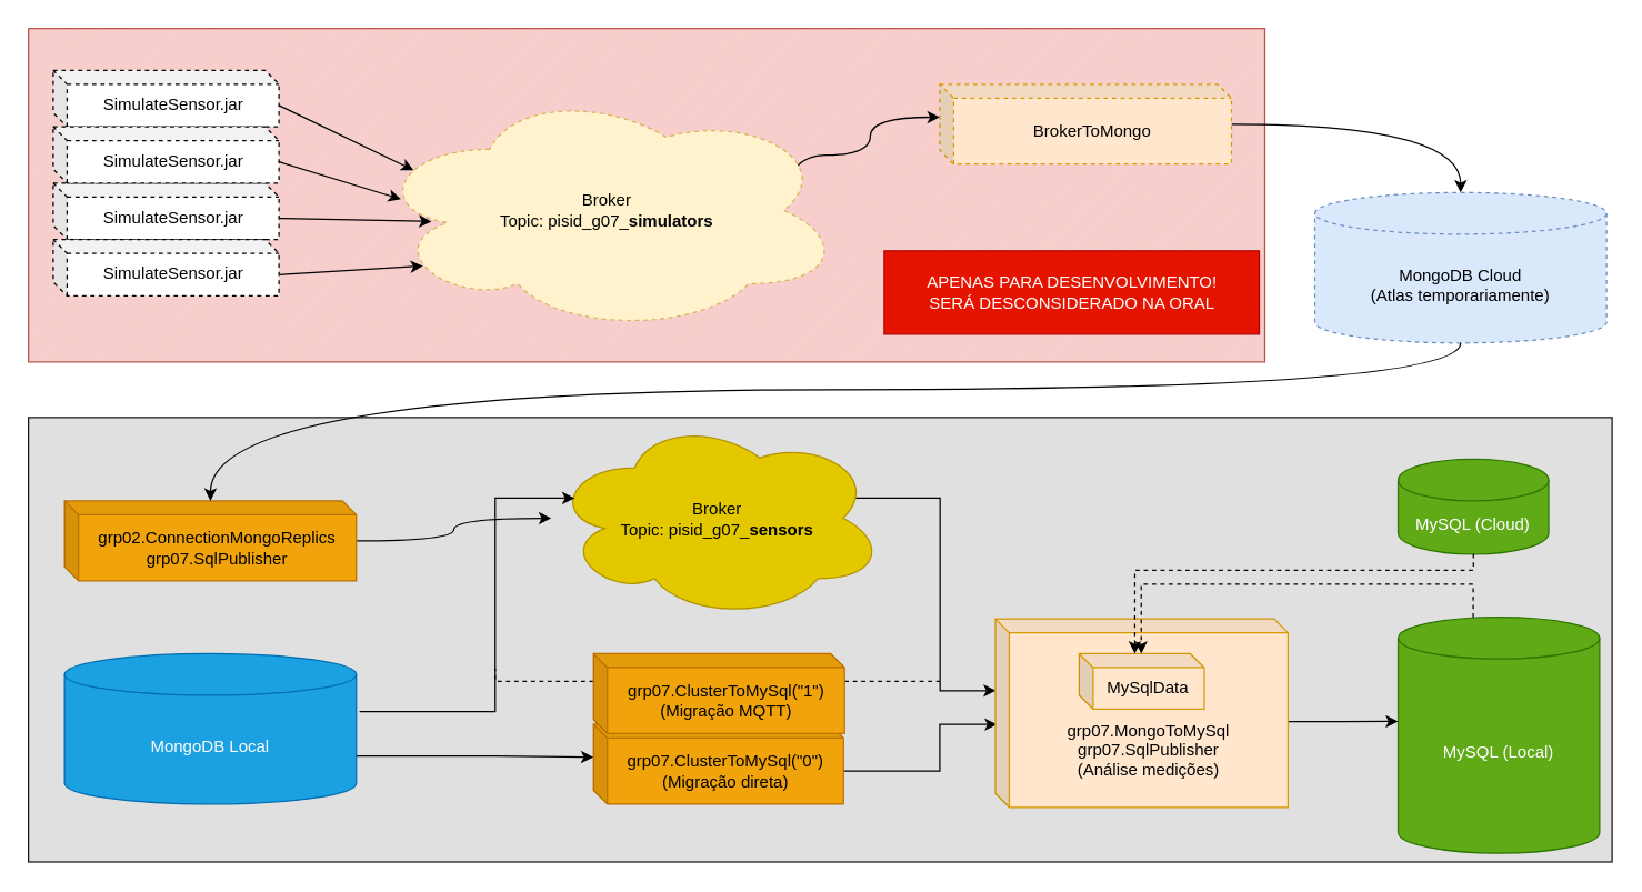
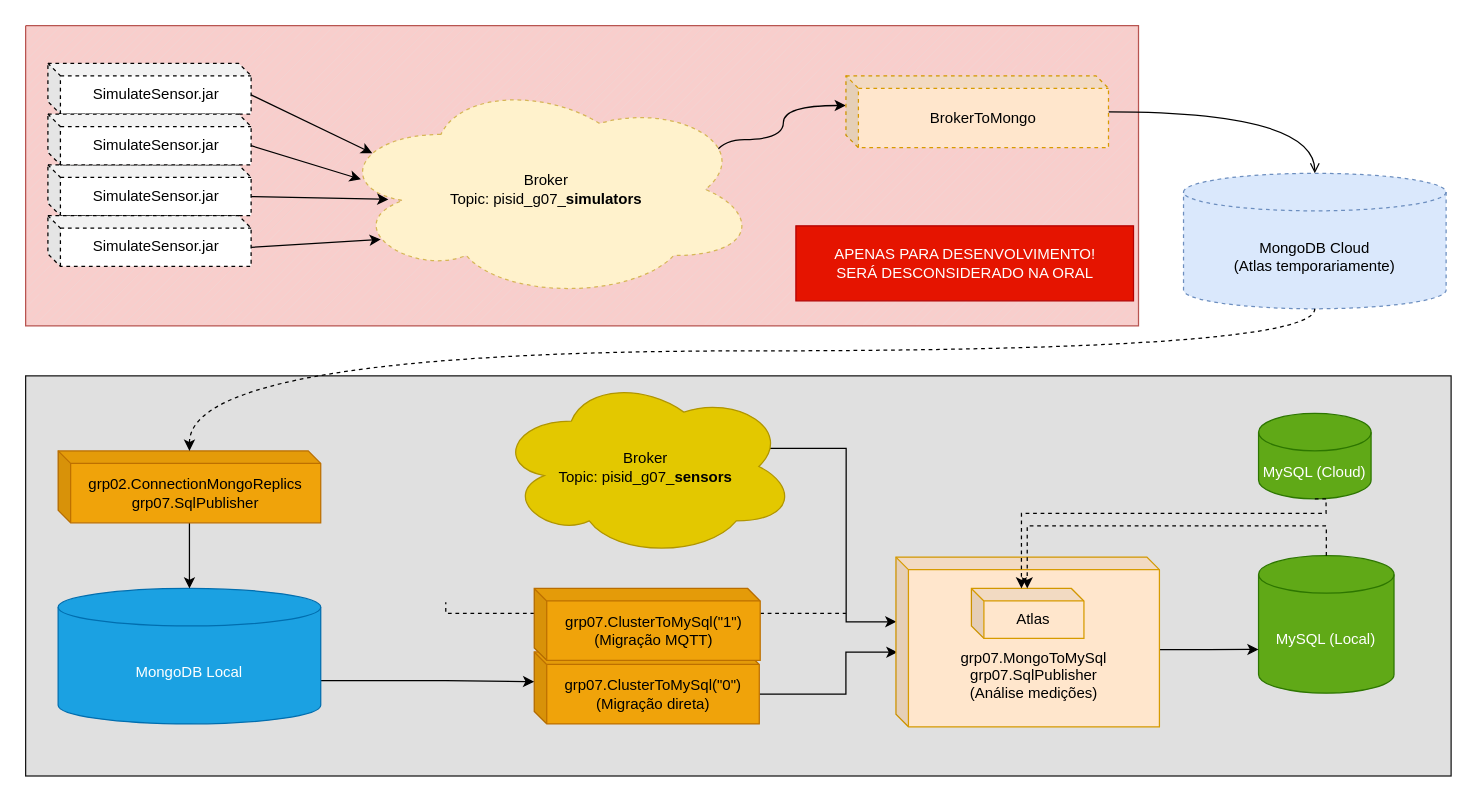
- <mxCell id="30" style="edgeStyle=orthogonalEdgeStyle;rounded=0;orthogonalLoop=1;jettySize=auto;html=1;curved=1;entryX=0.5;entryY=0;entryDx=0;entryDy=0;entryPerimeter=0;" parent="1" source="31" target="32" edge="1"><mxGeometry relative="1" as="geometry" /></mxCell>
+ <mxCell id="30" style="edgeStyle=orthogonalEdgeStyle;rounded=0;orthogonalLoop=1;jettySize=auto;html=1;curved=1;entryX=0.5;entryY=0;entryDx=0;entryDy=0;entryPerimeter=0;endArrow=open;" parent="1" source="31" target="32" edge="1"><mxGeometry relative="1" as="geometry" /></mxCell>
- <mxCell id="36" value="" style="edgeStyle=orthogonalEdgeStyle;curved=1;rounded=0;orthogonalLoop=1;jettySize=auto;html=1;exitX=0.5;exitY=1;exitDx=0;exitDy=0;exitPerimeter=0;" parent="1" source="32" target="35" edge="1"><mxGeometry as="geometry"><mxPoint x="267.053" y="532.512" as="targetPoint" /><Array as="points"><mxPoint x="1051" y="280" /><mxPoint x="151" y="280" /></Array></mxGeometry></mxCell>
+ <mxCell id="36" value="" style="edgeStyle=orthogonalEdgeStyle;curved=1;rounded=0;orthogonalLoop=1;jettySize=auto;html=1;exitX=0.5;exitY=1;exitDx=0;exitDy=0;exitPerimeter=0;dashed=1;" parent="1" source="32" target="35" edge="1"><mxGeometry as="geometry"><mxPoint x="267.053" y="532.512" as="targetPoint" /><Array as="points"><mxPoint x="1051" y="280" /><mxPoint x="151" y="280" /></Array></mxGeometry></mxCell>
- <mxCell id="23" value="MySQL (Cloud)" style="shape=cylinder3;whiteSpace=wrap;html=1;boundedLbl=1;backgroundOutline=1;size=15;fillColor=#60a917;strokeColor=#2D7600;fontColor=#ffffff;" parent="1" vertex="1"><mxGeometry x="1006" y="330" width="108.33" height="68.33" as="geometry" /></mxCell>
+ <mxCell id="23" value="MySQL (Cloud)" style="shape=cylinder3;whiteSpace=wrap;html=1;boundedLbl=1;backgroundOutline=1;size=15;fillColor=#60a917;strokeColor=#2D7600;fontColor=#ffffff;" parent="1" vertex="1"><mxGeometry x="1006" y="330" width="90" height="68.33" as="geometry" /></mxCell>
- <mxCell id="34" value="" style="edgeStyle=orthogonalEdgeStyle;curved=1;rounded=0;orthogonalLoop=1;jettySize=auto;html=1;" parent="1" source="35" edge="1" target="17"><mxGeometry x="40" y="370.01" as="geometry"><mxPoint x="151" y="625.951" as="targetPoint" /></mxGeometry></mxCell>
+ <mxCell id="34" value="" style="edgeStyle=orthogonalEdgeStyle;curved=1;rounded=0;orthogonalLoop=1;jettySize=auto;html=1;entryX=0.5;entryY=0;entryDx=0;entryDy=0;entryPerimeter=0;" parent="1" source="35" edge="1" target="33"><mxGeometry x="40" y="370.01" as="geometry"><mxPoint x="151" y="625.951" as="targetPoint" /></mxGeometry></mxCell>
- <mxCell id="22" style="edgeStyle=orthogonalEdgeStyle;rounded=0;orthogonalLoop=1;jettySize=auto;html=1;entryX=0.07;entryY=0.4;entryDx=0;entryDy=0;entryPerimeter=0;exitX=1.011;exitY=0.385;exitDx=0;exitDy=0;exitPerimeter=0;" parent="1" source="33" target="17" edge="1"><mxGeometry relative="1" as="geometry"><Array as="points"><mxPoint x="356" y="512" /><mxPoint x="356" y="358" /></Array></mxGeometry></mxCell>
- <mxCell id="27" value="MySqlData" style="shape=cube;whiteSpace=wrap;html=1;boundedLbl=1;backgroundOutline=1;darkOpacity=0.05;darkOpacity2=0.1;size=10;fillColor=#ffe6cc;strokeColor=#d79b00;" parent="1" vertex="1"><mxGeometry x="776.36" y="470" width="90" height="40" as="geometry" /></mxCell>
+ <mxCell id="27" value="Atlas" style="shape=cube;whiteSpace=wrap;html=1;boundedLbl=1;backgroundOutline=1;darkOpacity=0.05;darkOpacity2=0.1;size=10;fillColor=#ffe6cc;strokeColor=#d79b00;" parent="1" vertex="1"><mxGeometry x="776.36" y="470" width="90" height="40" as="geometry" /></mxCell>
- <mxCell id="24" value="MySQL (Local)" style="shape=cylinder3;whiteSpace=wrap;html=1;boundedLbl=1;backgroundOutline=1;size=15;fillColor=#60a917;strokeColor=#2D7600;fontColor=#ffffff;" parent="1" vertex="1"><mxGeometry x="1006" y="443.78" width="145" height="170" as="geometry" /></mxCell>
+ <mxCell id="24" value="MySQL (Local)" style="shape=cylinder3;whiteSpace=wrap;html=1;boundedLbl=1;backgroundOutline=1;size=15;fillColor=#60a917;strokeColor=#2D7600;fontColor=#ffffff;" parent="1" vertex="1"><mxGeometry x="1006" y="443.78" width="108.33" height="110" as="geometry" /></mxCell>
